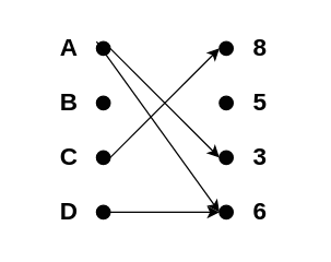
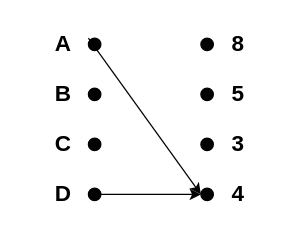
- <mxCell id="10" style="rounded=0;orthogonalLoop=1;jettySize=auto;html=1;exitX=1;exitY=0.5;exitDx=0;exitDy=0;entryX=0;entryY=0.5;entryDx=0;entryDy=0;fontSize=18;" edge="1" parent="1" source="12" target="20"><mxGeometry relative="1" as="geometry" /></mxCell>
- <mxCell id="14" style="edgeStyle=none;rounded=0;orthogonalLoop=1;jettySize=auto;html=1;exitX=1;exitY=0.5;exitDx=0;exitDy=0;entryX=0;entryY=0.5;entryDx=0;entryDy=0;fontSize=18;" edge="1" parent="1" source="15" target="18"><mxGeometry relative="1" as="geometry" /></mxCell>
- <mxCell id="21" value="6" style="text;html=1;strokeColor=none;fillColor=none;align=center;verticalAlign=middle;whiteSpace=wrap;rounded=0;fontStyle=1;fontSize=18;" vertex="1" parent="1"><mxGeometry x="160" y="140" width="60" height="30" as="geometry" /></mxCell>
+ <mxCell id="21" value="4" style="text;html=1;strokeColor=none;fillColor=none;align=center;verticalAlign=middle;whiteSpace=wrap;rounded=0;fontStyle=1;fontSize=18;" vertex="1" parent="1"><mxGeometry x="160" y="140" width="60" height="30" as="geometry" /></mxCell>
